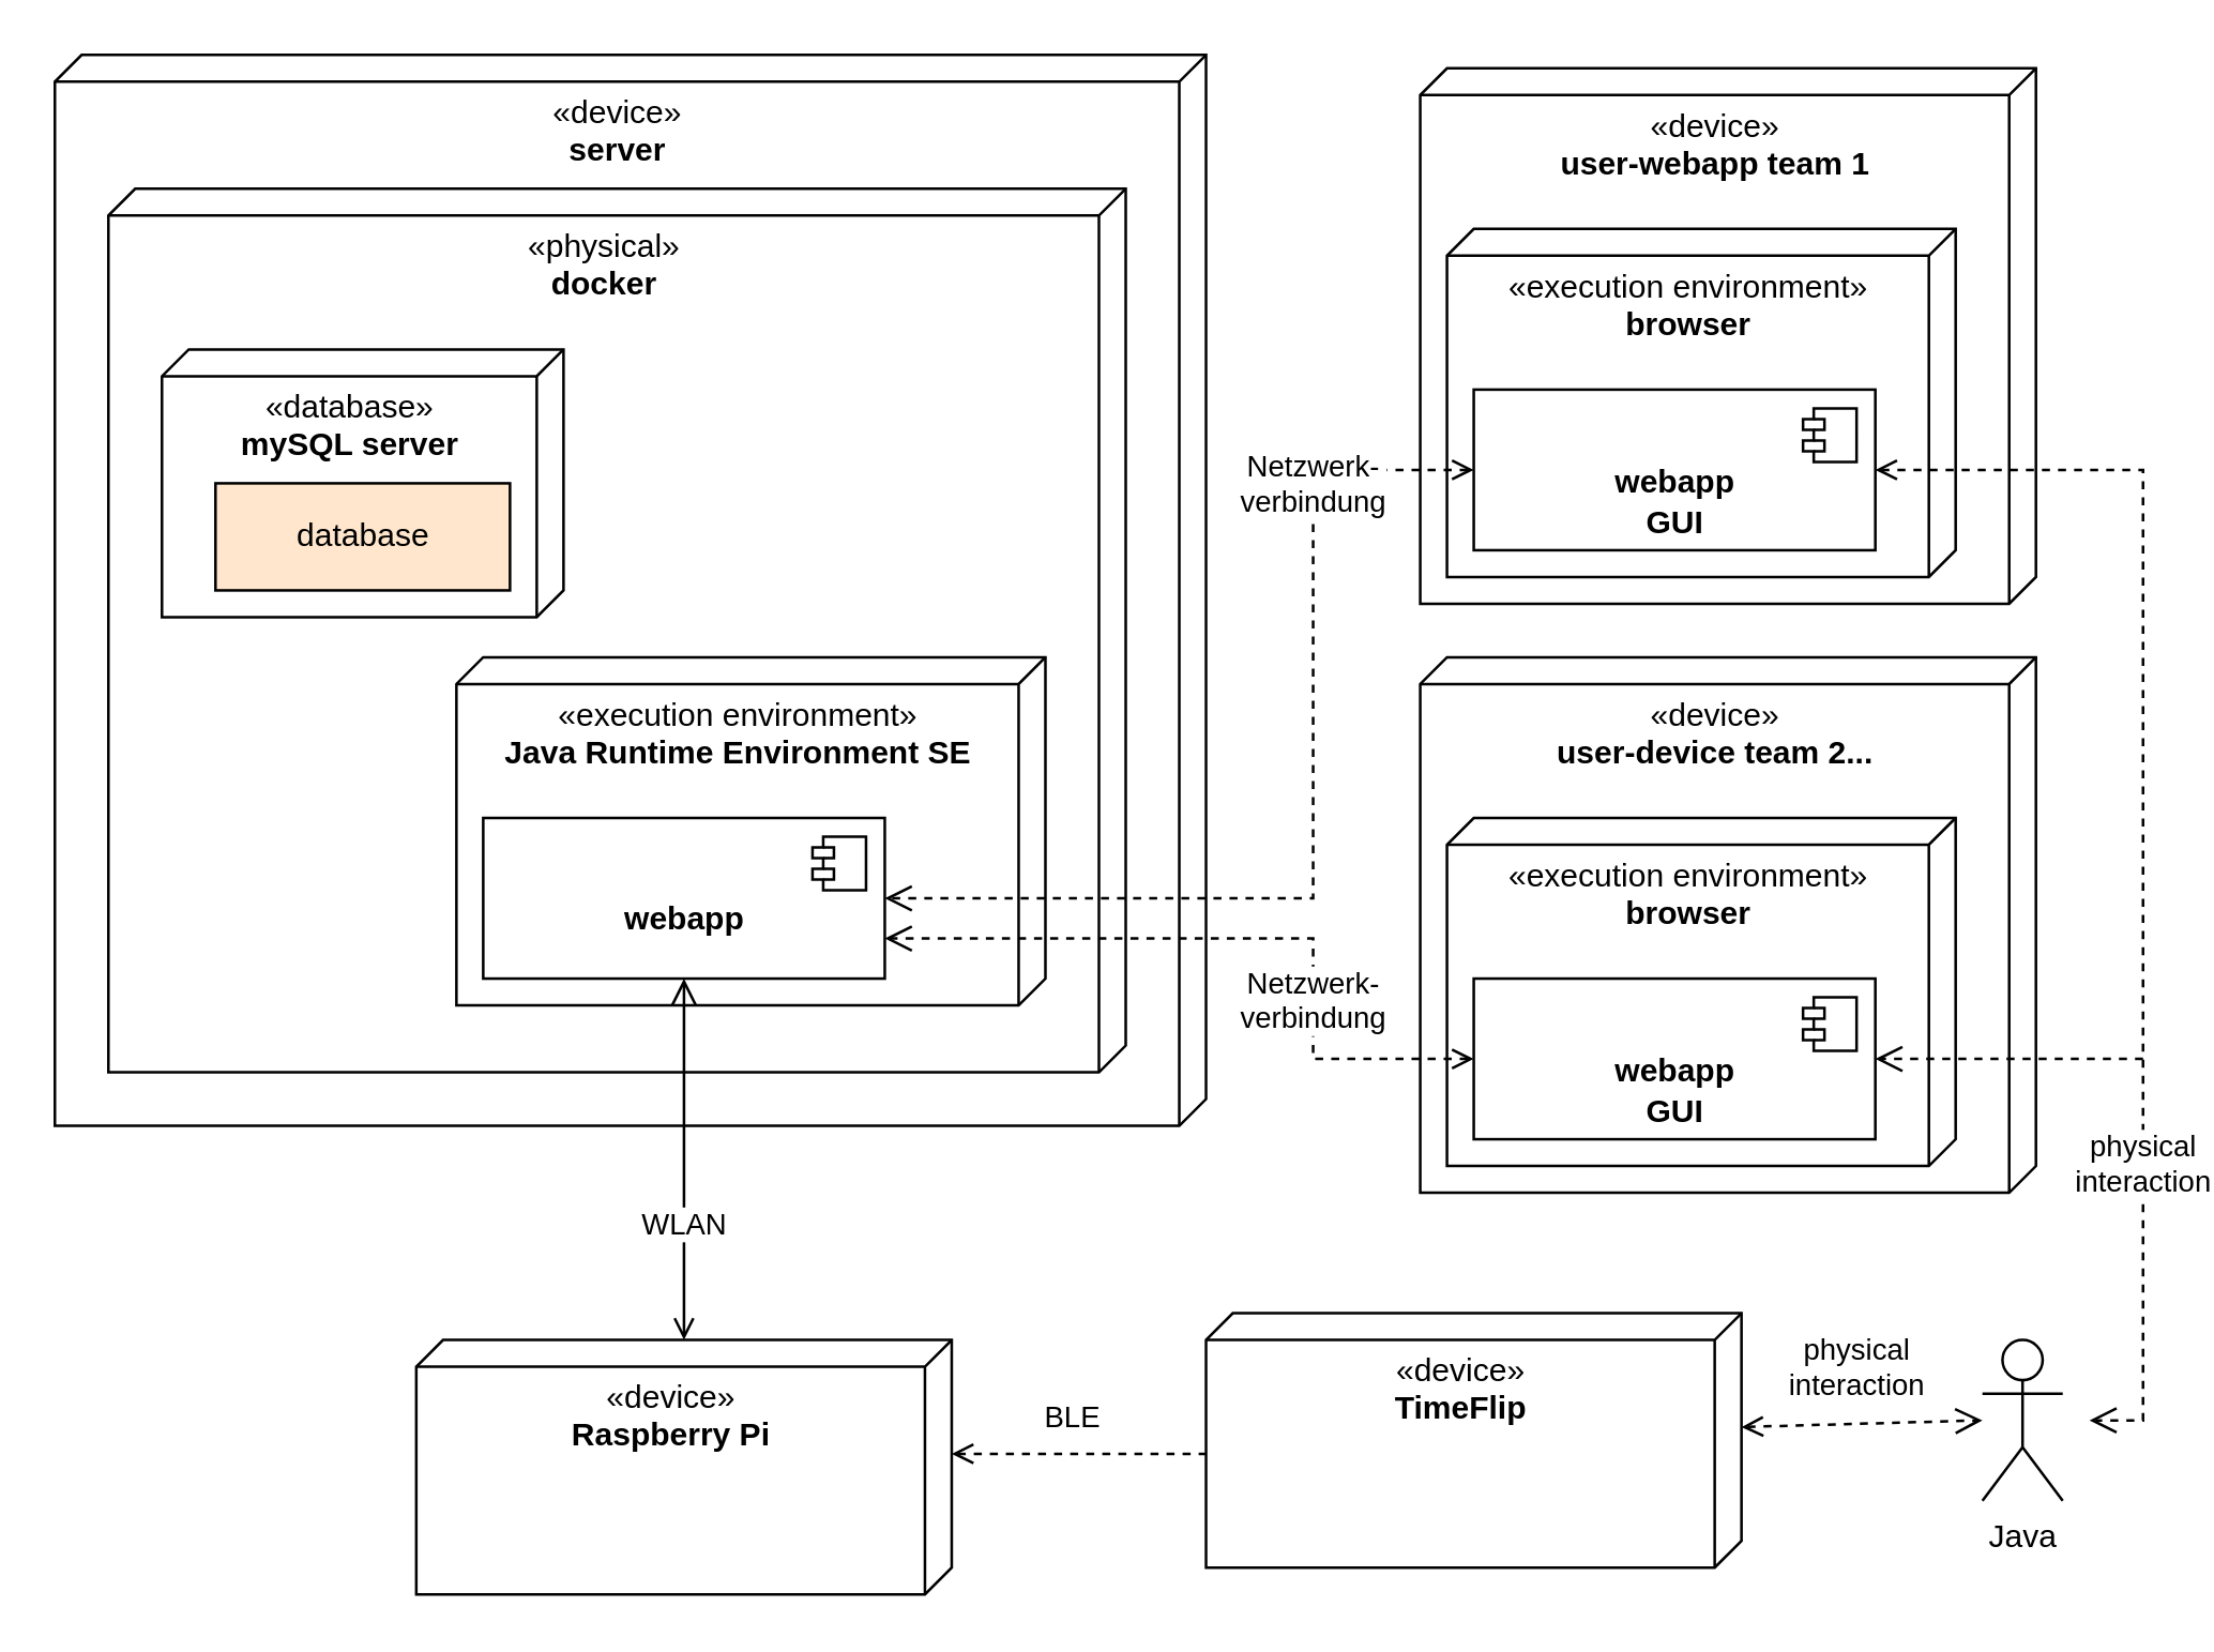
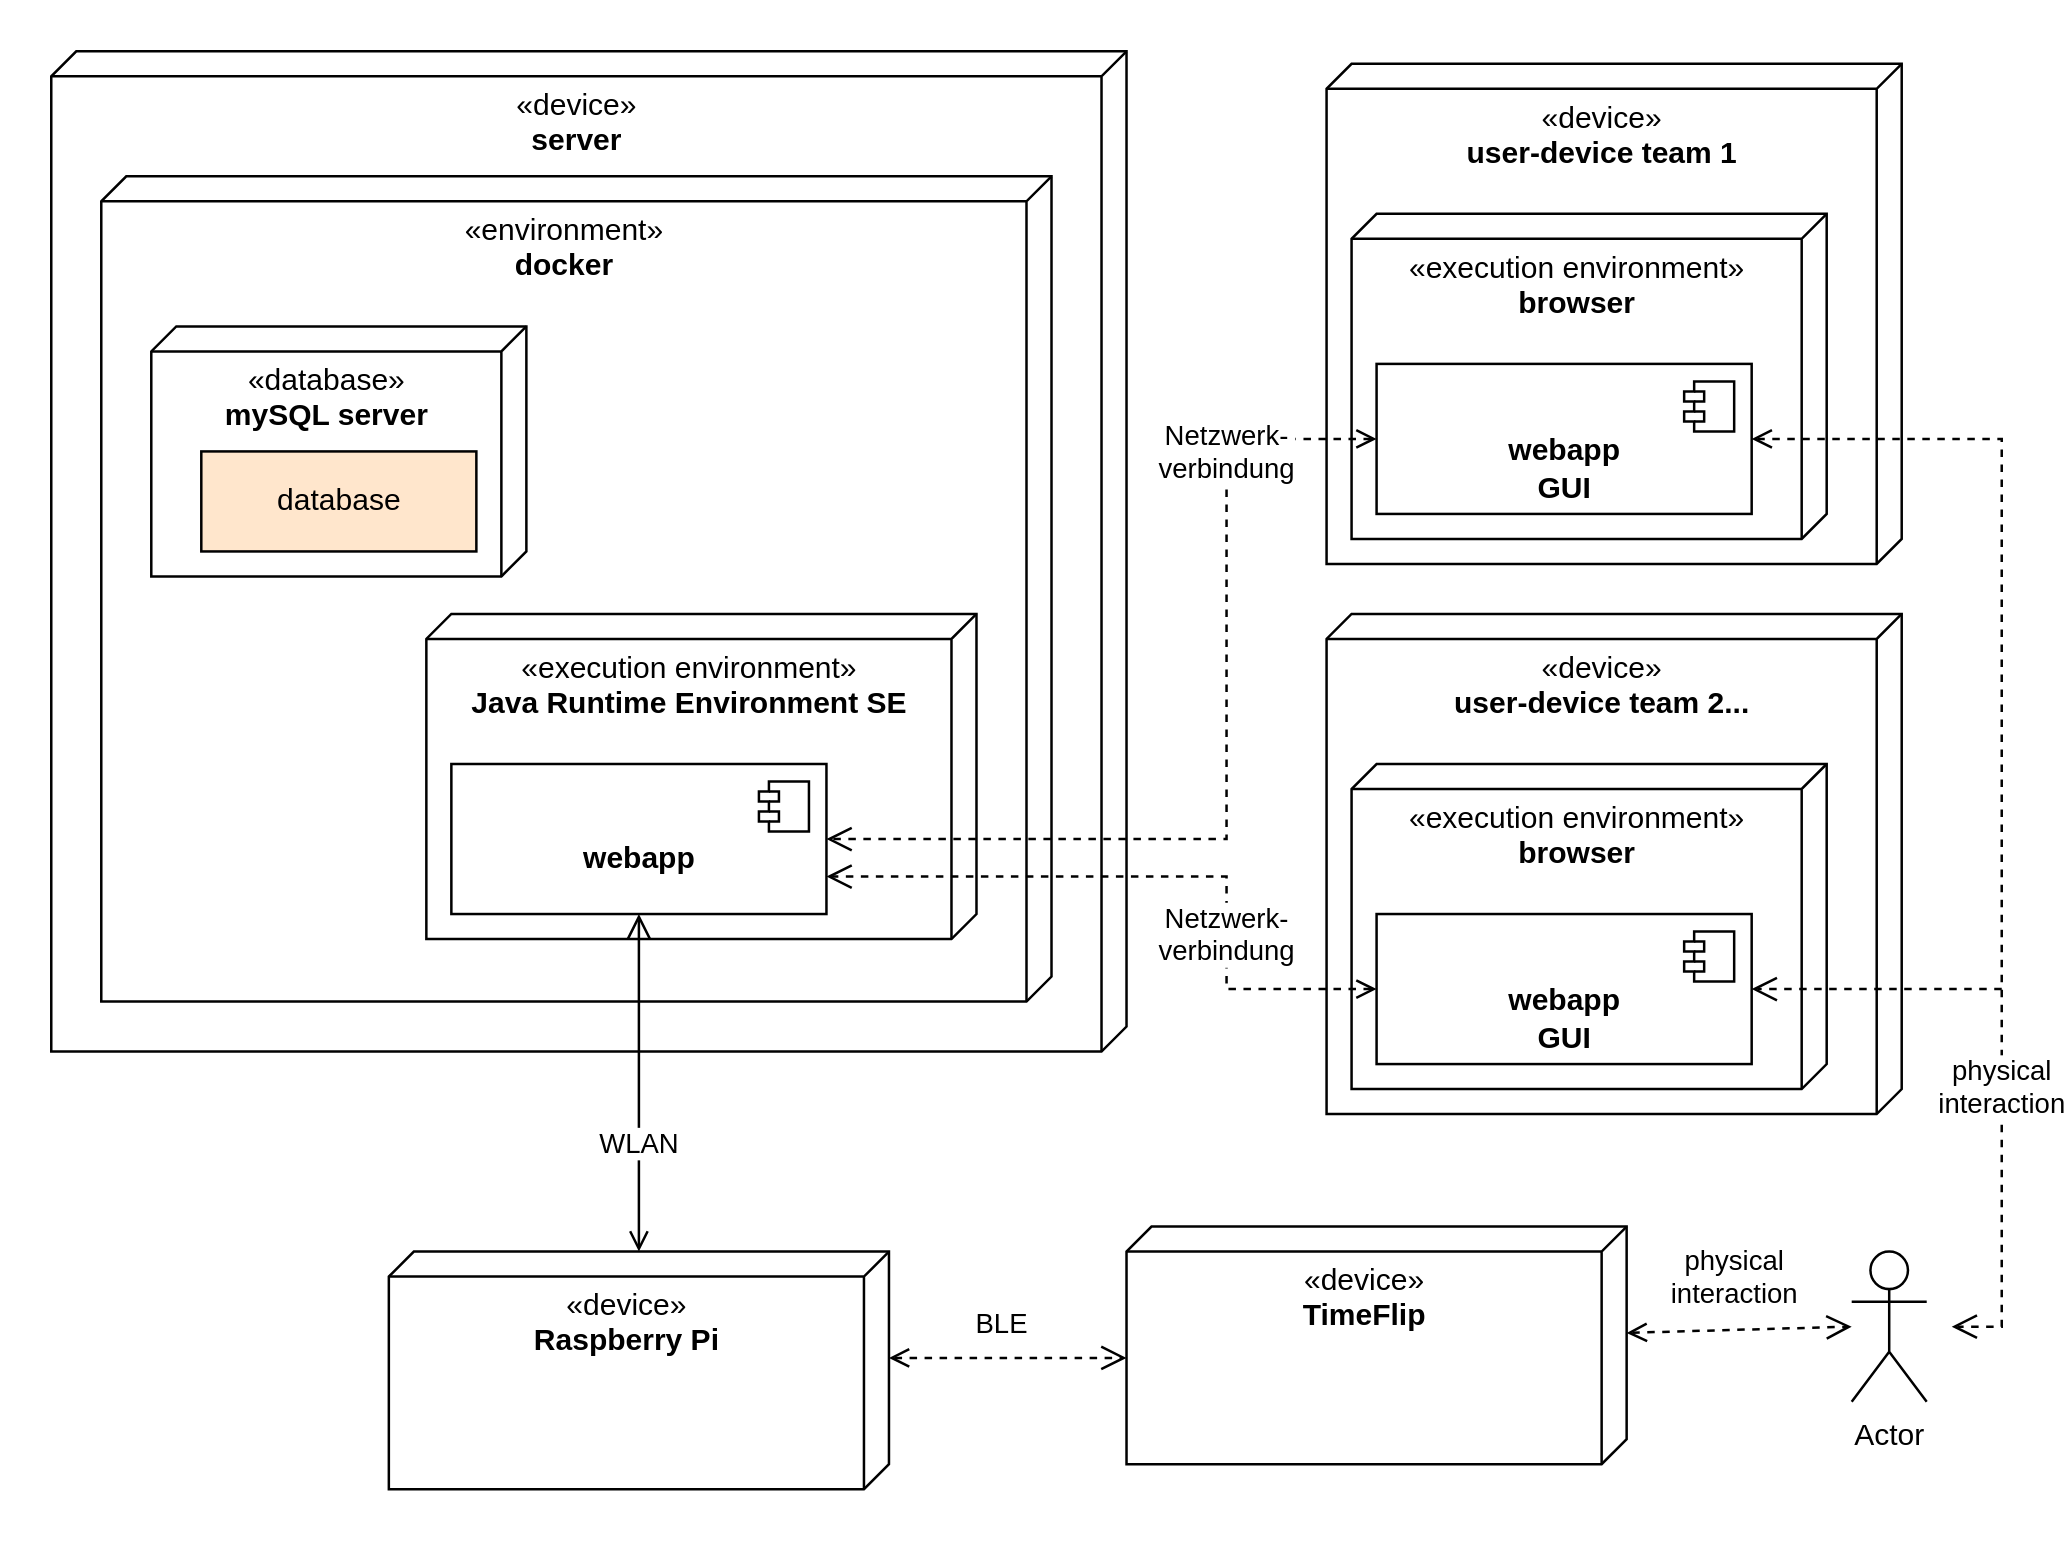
- <mxCell id="4" value="&lt;span&gt;«device»&lt;br&gt;&lt;b&gt;user-webapp team 1&lt;/b&gt;&lt;br&gt;&lt;br&gt;&lt;/span&gt;" style="verticalAlign=top;align=center;spacingTop=8;spacingLeft=2;spacingRight=12;shape=cube;size=10;direction=south;fontStyle=0;html=1;" parent="1" vertex="1"><mxGeometry x="530" y="25" width="230" height="200" as="geometry" /></mxCell>
+ <mxCell id="4" value="&lt;span&gt;«device»&lt;br&gt;&lt;b&gt;user-device team 1&lt;/b&gt;&lt;br&gt;&lt;br&gt;&lt;/span&gt;" style="verticalAlign=top;align=center;spacingTop=8;spacingLeft=2;spacingRight=12;shape=cube;size=10;direction=south;fontStyle=0;html=1;" parent="1" vertex="1"><mxGeometry x="530" y="25" width="230" height="200" as="geometry" /></mxCell>
- <mxCell id="3" value="&lt;span&gt;«physical»&lt;br&gt;&lt;b&gt;docker&lt;/b&gt;&lt;br&gt;&lt;/span&gt;" style="verticalAlign=top;align=center;spacingTop=8;spacingLeft=2;spacingRight=12;shape=cube;size=10;direction=south;fontStyle=0;html=1;" vertex="1" parent="1"><mxGeometry x="40" y="70" width="380" height="330" as="geometry" /></mxCell>
+ <mxCell id="3" value="&lt;span&gt;«environment»&lt;br&gt;&lt;b&gt;docker&lt;/b&gt;&lt;br&gt;&lt;/span&gt;" style="verticalAlign=top;align=center;spacingTop=8;spacingLeft=2;spacingRight=12;shape=cube;size=10;direction=south;fontStyle=0;html=1;" vertex="1" parent="1"><mxGeometry x="40" y="70" width="380" height="330" as="geometry" /></mxCell>
- <mxCell id="24" value="BLE" style="html=1;verticalAlign=bottom;endArrow=none;dashed=1;endSize=8;strokeWidth=1;entryX=0;entryY=0;entryDx=52.5;entryDy=200;startArrow=open;startFill=0;rounded=0;entryPerimeter=0;exitX=0;exitY=0;exitDx=42.5;exitDy=0;exitPerimeter=0;" edge="1" parent="1" source="21" target="23"><mxGeometry x="-0.053" y="5" relative="1" as="geometry"><mxPoint x="265" y="510" as="sourcePoint" /><mxPoint x="265" y="375" as="targetPoint" /><mxPoint as="offset" /></mxGeometry></mxCell>
+ <mxCell id="24" value="BLE" style="html=1;verticalAlign=bottom;endArrow=open;dashed=1;endSize=8;strokeWidth=1;entryX=0;entryY=0;entryDx=52.5;entryDy=200;startArrow=open;startFill=0;rounded=0;entryPerimeter=0;exitX=0;exitY=0;exitDx=42.5;exitDy=0;exitPerimeter=0;" edge="1" parent="1" source="21" target="23"><mxGeometry x="-0.053" y="5" relative="1" as="geometry"><mxPoint x="265" y="510" as="sourcePoint" /><mxPoint x="265" y="375" as="targetPoint" /><mxPoint as="offset" /></mxGeometry></mxCell>
- <mxCell id="25" value="Java" style="shape=umlActor;verticalLabelPosition=bottom;verticalAlign=top;html=1;outlineConnect=0;" vertex="1" parent="1"><mxGeometry x="740" y="500" width="30" height="60" as="geometry" /></mxCell>
+ <mxCell id="25" value="Actor" style="shape=umlActor;verticalLabelPosition=bottom;verticalAlign=top;html=1;outlineConnect=0;" vertex="1" parent="1"><mxGeometry x="740" y="500" width="30" height="60" as="geometry" /></mxCell>
